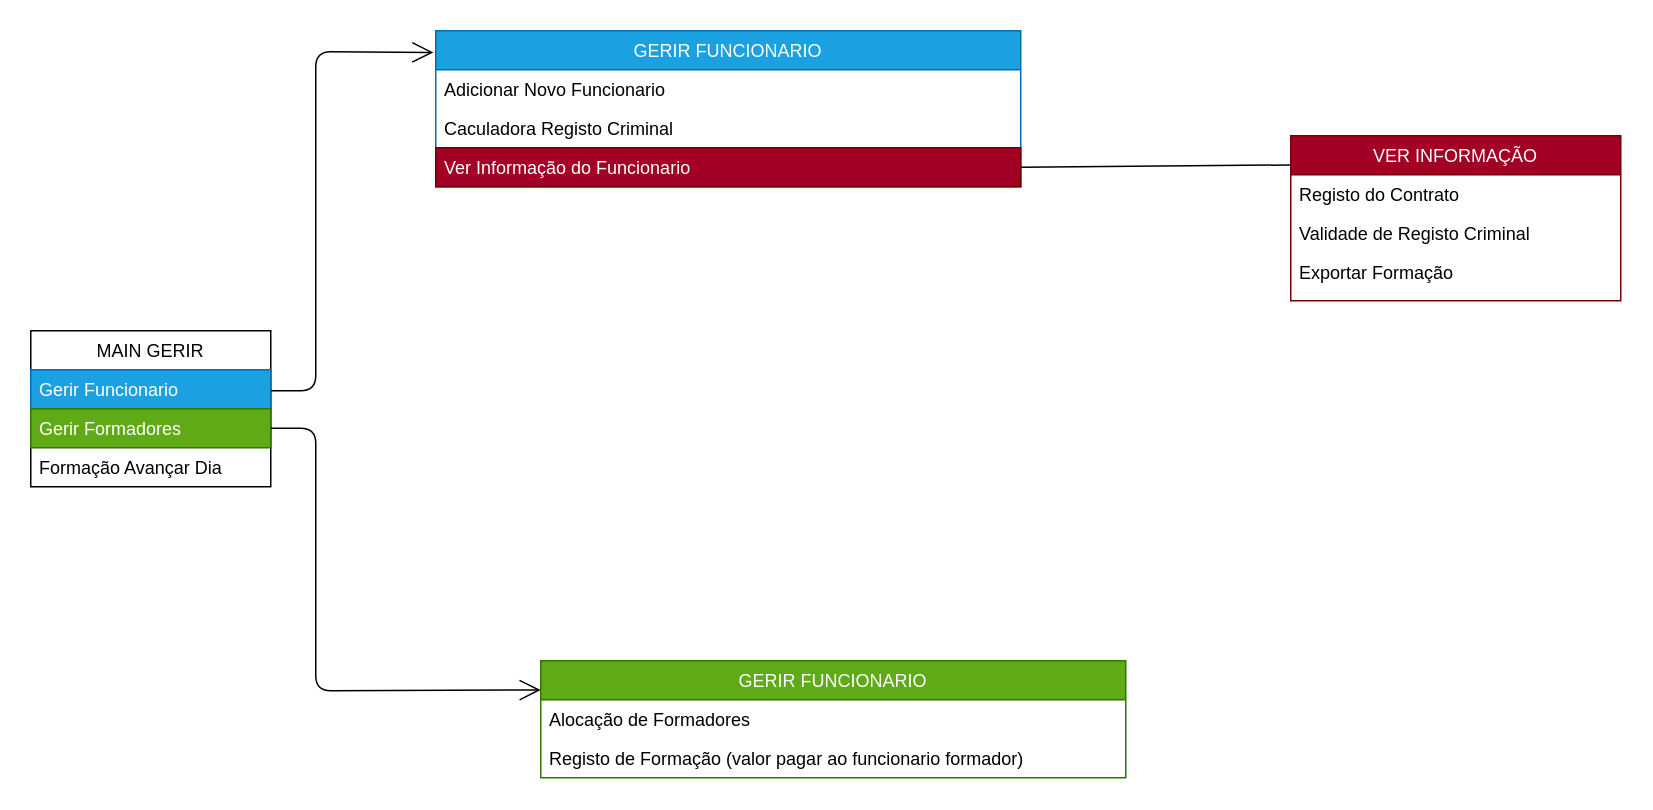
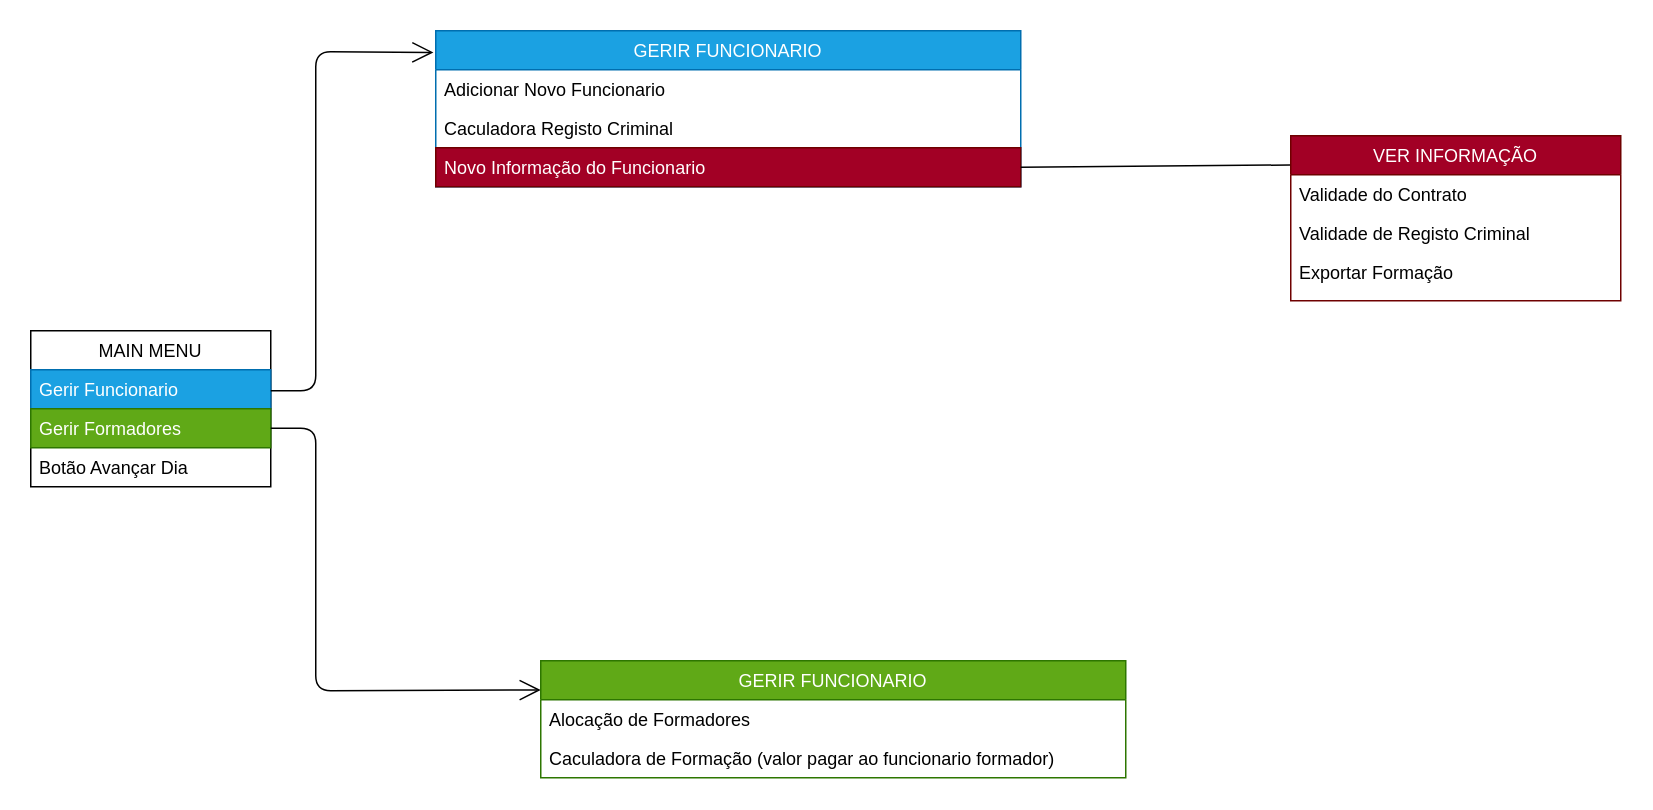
- <mxCell id="9" value="Ver Informação do Funcionario" style="text;strokeColor=#6F0000;fillColor=#a20025;align=left;verticalAlign=top;spacingLeft=4;spacingRight=4;overflow=hidden;rotatable=0;points=[[0,0.5],[1,0.5]];portConstraint=eastwest;fontColor=#ffffff;" vertex="1" parent="6"><mxGeometry y="78" width="390" height="26" as="geometry" /></mxCell>
+ <mxCell id="9" value="Novo Informação do Funcionario" style="text;strokeColor=#6F0000;fillColor=#a20025;align=left;verticalAlign=top;spacingLeft=4;spacingRight=4;overflow=hidden;rotatable=0;points=[[0,0.5],[1,0.5]];portConstraint=eastwest;fontColor=#ffffff;" vertex="1" parent="6"><mxGeometry y="78" width="390" height="26" as="geometry" /></mxCell>
- <mxCell id="12" value="Registo do Contrato" style="text;strokeColor=none;fillColor=none;align=left;verticalAlign=top;spacingLeft=4;spacingRight=4;overflow=hidden;rotatable=0;points=[[0,0.5],[1,0.5]];portConstraint=eastwest;" vertex="1" parent="11"><mxGeometry y="26" width="220" height="26" as="geometry" /></mxCell>
+ <mxCell id="12" value="Validade do Contrato" style="text;strokeColor=none;fillColor=none;align=left;verticalAlign=top;spacingLeft=4;spacingRight=4;overflow=hidden;rotatable=0;points=[[0,0.5],[1,0.5]];portConstraint=eastwest;" vertex="1" parent="11"><mxGeometry y="26" width="220" height="26" as="geometry" /></mxCell>
- <mxCell id="2" value="MAIN GERIR" style="swimlane;fontStyle=0;childLayout=stackLayout;horizontal=1;startSize=26;fillColor=none;horizontalStack=0;resizeParent=1;resizeParentMax=0;resizeLast=0;collapsible=1;marginBottom=0;" vertex="1" parent="1"><mxGeometry x="20" y="220" width="160" height="104" as="geometry" /></mxCell>
+ <mxCell id="2" value="MAIN MENU" style="swimlane;fontStyle=0;childLayout=stackLayout;horizontal=1;startSize=26;fillColor=none;horizontalStack=0;resizeParent=1;resizeParentMax=0;resizeLast=0;collapsible=1;marginBottom=0;" vertex="1" parent="1"><mxGeometry x="20" y="220" width="160" height="104" as="geometry" /></mxCell>
- <mxCell id="5" value="Formação Avançar Dia" style="text;align=left;verticalAlign=top;spacingLeft=4;spacingRight=4;overflow=hidden;rotatable=0;points=[[0,0.5],[1,0.5]];portConstraint=eastwest;" vertex="1" parent="2"><mxGeometry y="78" width="160" height="26" as="geometry" /></mxCell>
+ <mxCell id="5" value="Botão Avançar Dia" style="text;align=left;verticalAlign=top;spacingLeft=4;spacingRight=4;overflow=hidden;rotatable=0;points=[[0,0.5],[1,0.5]];portConstraint=eastwest;" vertex="1" parent="2"><mxGeometry y="78" width="160" height="26" as="geometry" /></mxCell>
- <mxCell id="19" value="Registo de Formação (valor pagar ao funcionario formador)" style="text;strokeColor=none;fillColor=none;align=left;verticalAlign=top;spacingLeft=4;spacingRight=4;overflow=hidden;rotatable=0;points=[[0,0.5],[1,0.5]];portConstraint=eastwest;" vertex="1" parent="17"><mxGeometry y="52" width="390" height="26" as="geometry" /></mxCell>
+ <mxCell id="19" value="Caculadora de Formação (valor pagar ao funcionario formador)" style="text;strokeColor=none;fillColor=none;align=left;verticalAlign=top;spacingLeft=4;spacingRight=4;overflow=hidden;rotatable=0;points=[[0,0.5],[1,0.5]];portConstraint=eastwest;" vertex="1" parent="17"><mxGeometry y="52" width="390" height="26" as="geometry" /></mxCell>
